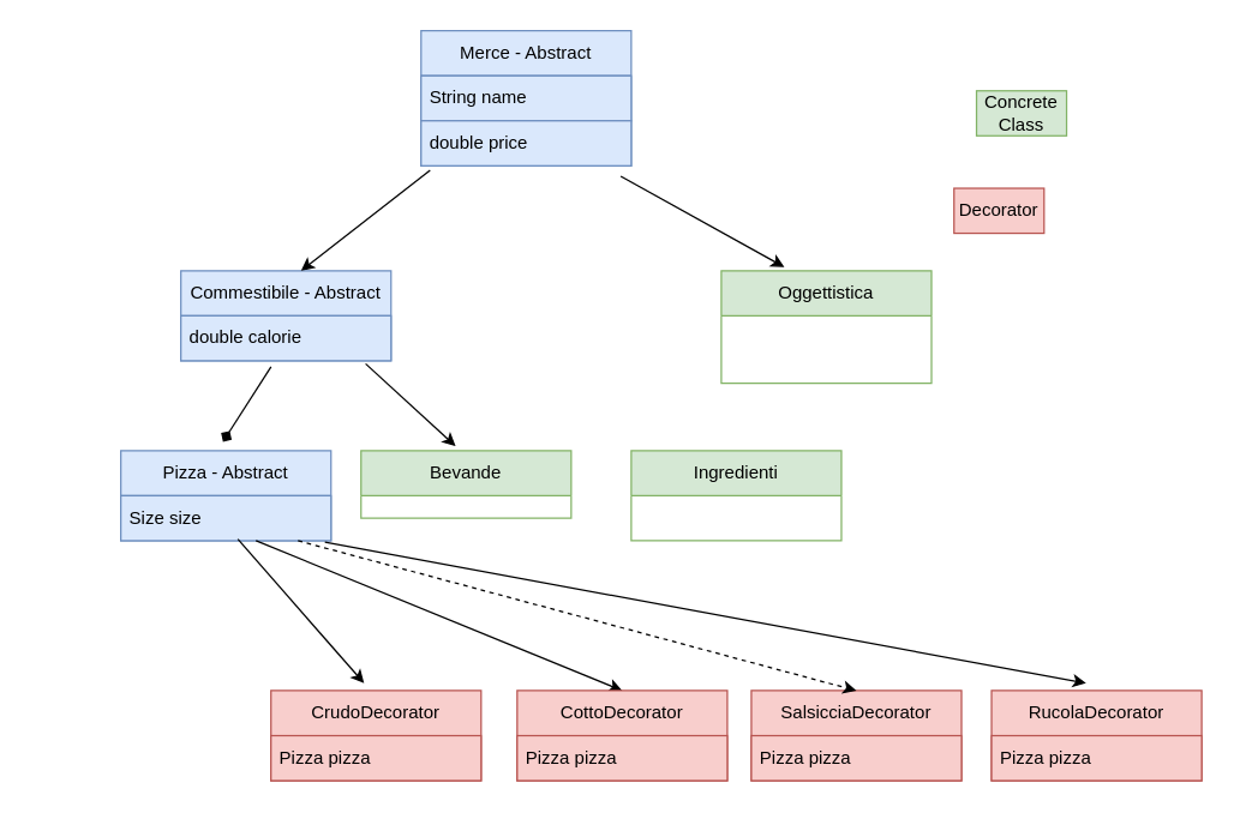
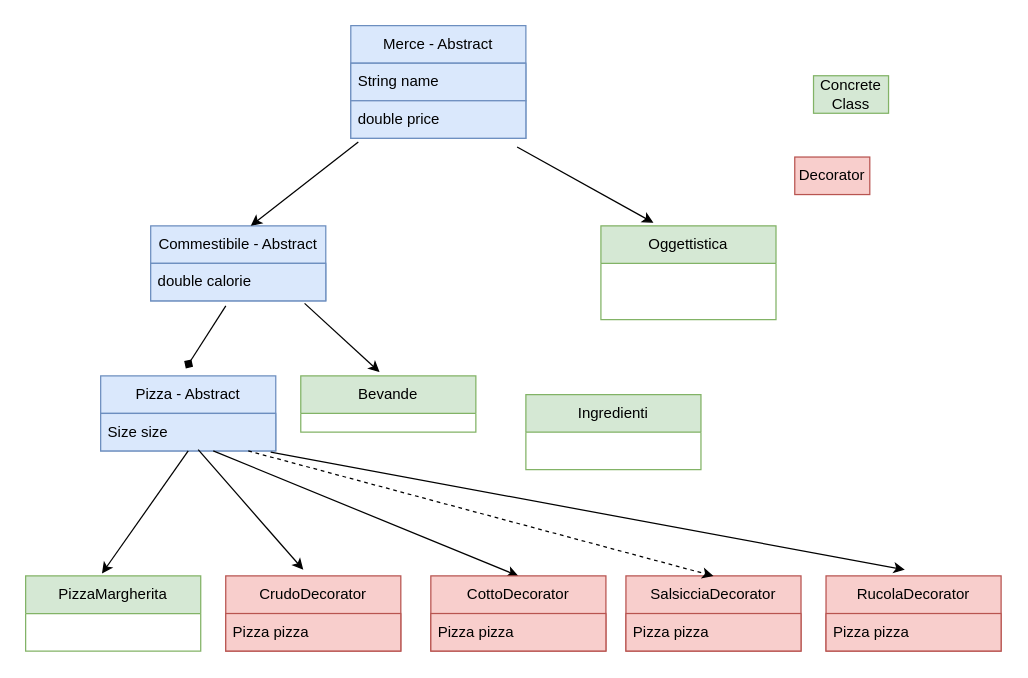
- <mxCell id="15" value="Ingredienti" style="swimlane;fontStyle=0;childLayout=stackLayout;horizontal=1;startSize=30;horizontalStack=0;resizeParent=1;resizeParentMax=0;resizeLast=0;collapsible=1;marginBottom=0;whiteSpace=wrap;html=1;fillColor=#d5e8d4;strokeColor=#82b366;" vertex="1" parent="1"><mxGeometry x="420" y="300" width="140" height="60" as="geometry" /></mxCell>
+ <mxCell id="15" value="Ingredienti" style="swimlane;fontStyle=0;childLayout=stackLayout;horizontal=1;startSize=30;horizontalStack=0;resizeParent=1;resizeParentMax=0;resizeLast=0;collapsible=1;marginBottom=0;whiteSpace=wrap;html=1;fillColor=#d5e8d4;strokeColor=#82b366;" vertex="1" parent="1"><mxGeometry x="420" y="315" width="140" height="60" as="geometry" /></mxCell>
+ <mxCell id="18" value="" style="endArrow=classic;html=1;rounded=0;entryX=0.436;entryY=-0.033;entryDx=0;entryDy=0;entryPerimeter=0;exitX=0.5;exitY=1;exitDx=0;exitDy=0;" edge="1" parent="1" source="10" target="17"><mxGeometry width="50" height="50" relative="1" as="geometry"><mxPoint x="140" y="360" as="sourcePoint" /><mxPoint x="440" y="460" as="targetPoint" /></mxGeometry></mxCell>
+ <mxCell id="17" value="PizzaMargherita" style="swimlane;fontStyle=0;childLayout=stackLayout;horizontal=1;startSize=30;horizontalStack=0;resizeParent=1;resizeParentMax=0;resizeLast=0;collapsible=1;marginBottom=0;whiteSpace=wrap;html=1;fillColor=#d5e8d4;strokeColor=#82b366;" vertex="1" parent="1"><mxGeometry x="20" y="460" width="140" height="60" as="geometry" /></mxCell>
